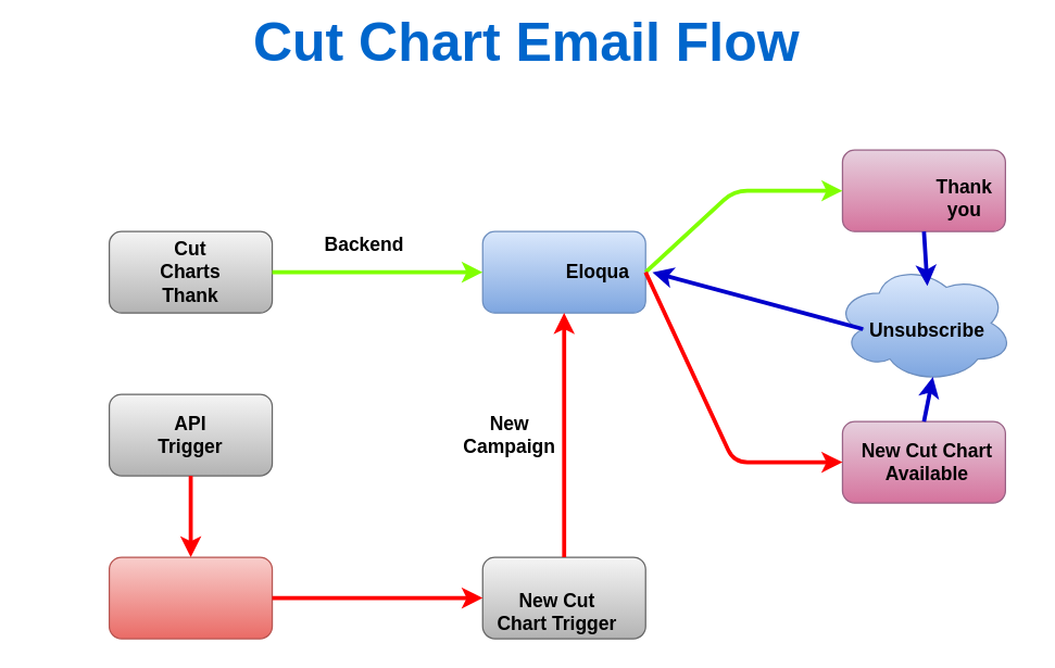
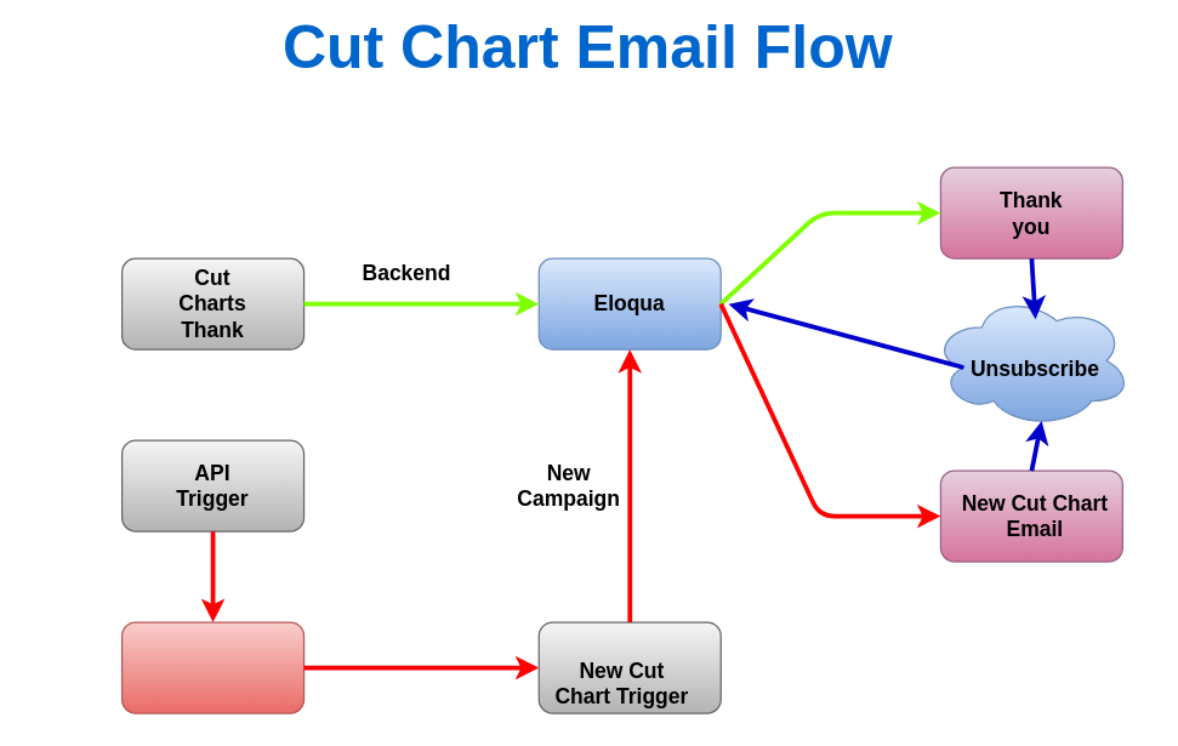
- <mxCell id="9" value="Thank you" style="text;html=1;strokeColor=none;fillColor=none;align=center;verticalAlign=middle;whiteSpace=wrap;rounded=0;fontSize=14;fontStyle=1" parent="1" vertex="1"><mxGeometry x="690" y="135" width="40" height="20" as="geometry" /></mxCell>
+ <mxCell id="9" value="Thank you" style="text;html=1;strokeColor=none;fillColor=none;align=center;verticalAlign=middle;whiteSpace=wrap;rounded=0;fontSize=14;fontStyle=1" parent="1" vertex="1"><mxGeometry x="660" y="130" width="40" height="20" as="geometry" /></mxCell>
- <mxCell id="3" value="Eloqua" style="text;html=1;strokeColor=none;fillColor=none;align=center;verticalAlign=middle;whiteSpace=wrap;rounded=0;fontStyle=1;fontSize=14;" parent="1" vertex="1"><mxGeometry x="420" y="190" width="40" height="20" as="geometry" /></mxCell>
+ <mxCell id="3" value="Eloqua" style="text;html=1;strokeColor=none;fillColor=none;align=center;verticalAlign=middle;whiteSpace=wrap;rounded=0;fontStyle=1;fontSize=14;" parent="1" vertex="1"><mxGeometry x="395" y="190" width="40" height="20" as="geometry" /></mxCell>
- <mxCell id="21" value="New Cut Chart Available" style="text;html=1;strokeColor=none;fillColor=none;align=center;verticalAlign=middle;whiteSpace=wrap;rounded=0;fontSize=14;fontColor=#000000;fontStyle=1" parent="1" vertex="1"><mxGeometry x="630" y="330" width="105" height="20" as="geometry" /></mxCell>
+ <mxCell id="21" value="New Cut Chart Email" style="text;html=1;strokeColor=none;fillColor=none;align=center;verticalAlign=middle;whiteSpace=wrap;rounded=0;fontSize=14;fontColor=#000000;fontStyle=1" parent="1" vertex="1"><mxGeometry x="630" y="330" width="105" height="20" as="geometry" /></mxCell>
